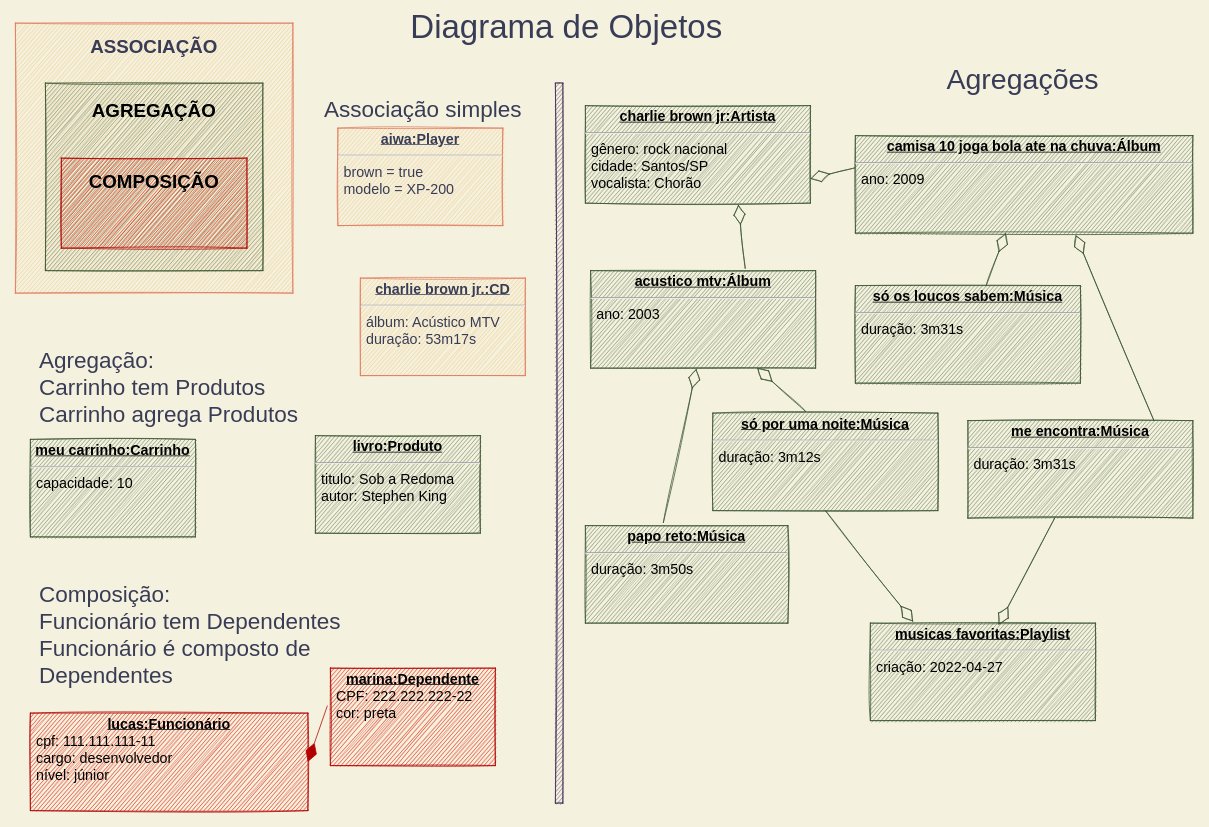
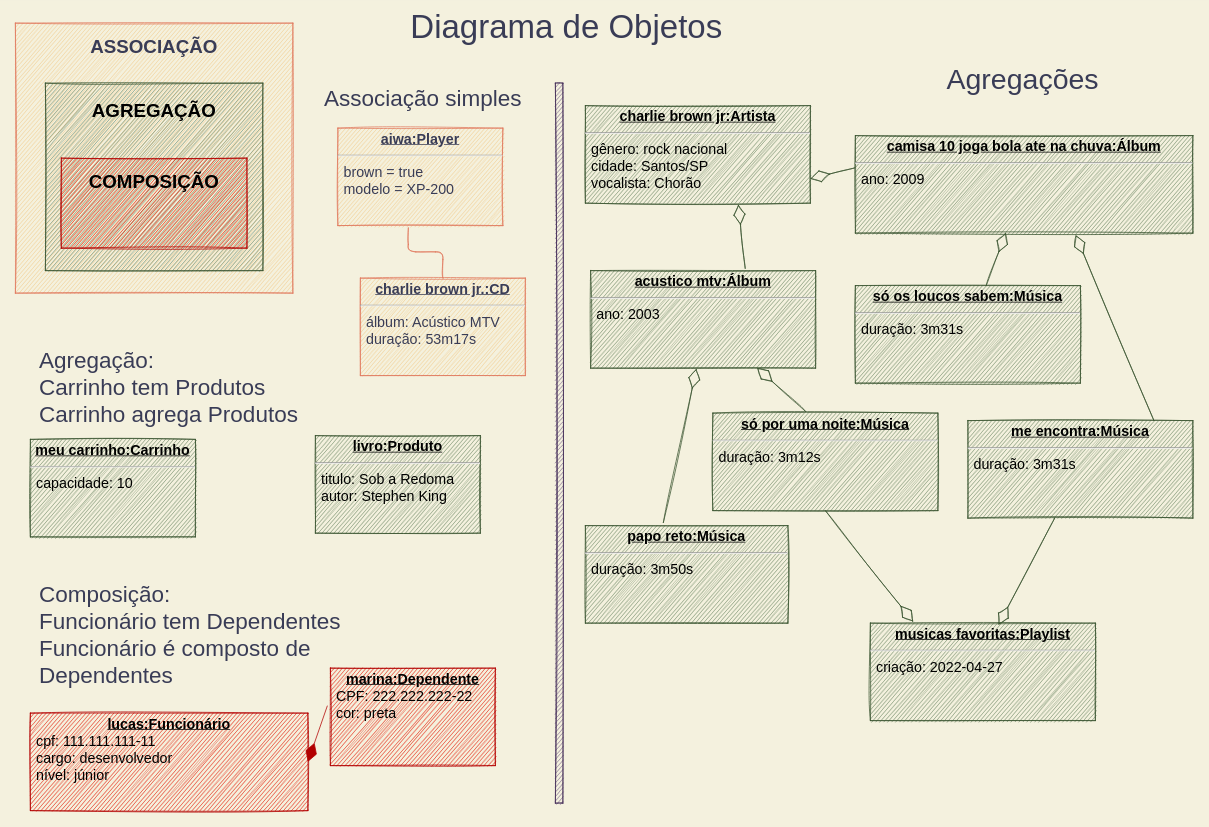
- <mxCell id="13" value="Associação simples" style="text;html=1;strokeColor=none;fillColor=none;align=left;verticalAlign=middle;whiteSpace=wrap;rounded=0;shadow=0;glass=0;sketch=1;fontSize=30;fontColor=#393C56;" vertex="1" parent="1"><mxGeometry x="430" y="130" width="300" height="30" as="geometry" /></mxCell>
+ <mxCell id="13" value="Associação simples" style="text;html=1;strokeColor=none;fillColor=none;align=left;verticalAlign=middle;whiteSpace=wrap;rounded=0;shadow=0;glass=0;sketch=1;fontSize=30;fontColor=#393C56;" vertex="1" parent="1"><mxGeometry x="430" y="115" width="300" height="30" as="geometry" /></mxCell>
+ <mxCell id="5" value="" style="edgeStyle=orthogonalEdgeStyle;orthogonalLoop=1;jettySize=auto;exitX=0.5;exitY=0;exitDx=0;exitDy=0;entryX=0.427;entryY=1.023;entryDx=0;entryDy=0;fontSize=19;fontColor=#393C56;labelBorderColor=none;html=1;entryPerimeter=0;sketch=1;shadow=0;endArrow=none;endFill=0;rounded=1;labelBackgroundColor=#F4F1DE;strokeColor=#E07A5F;" edge="1" parent="1" source="4" target="2"><mxGeometry relative="1" as="geometry" /></mxCell>
